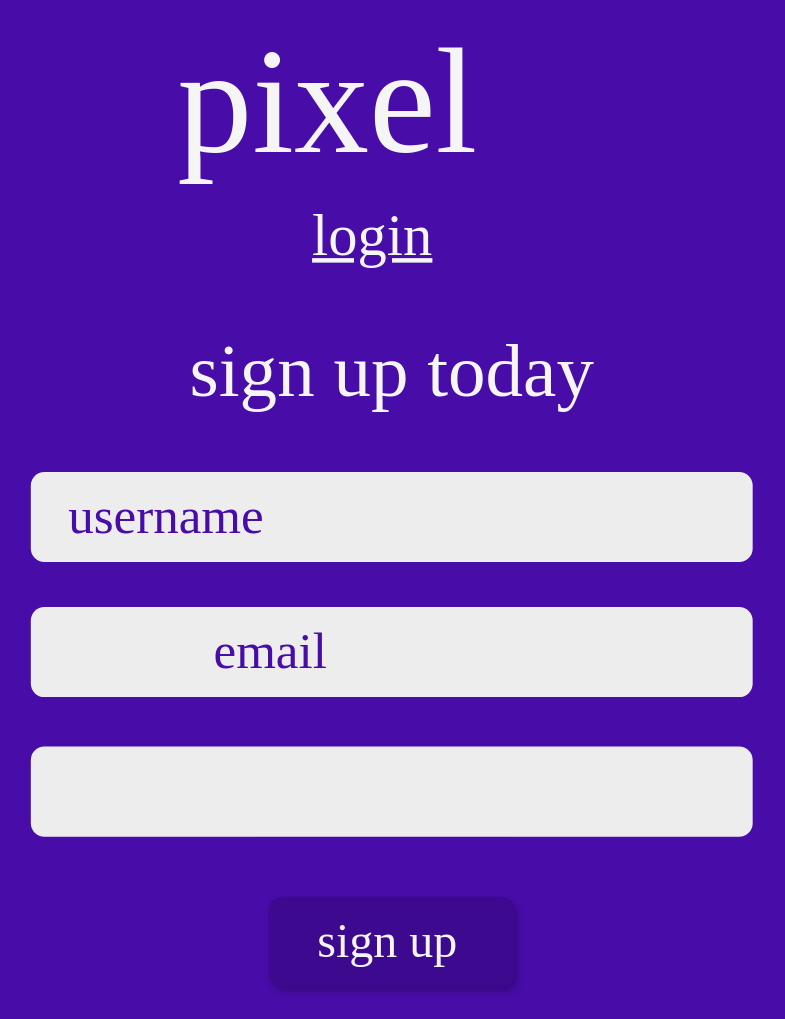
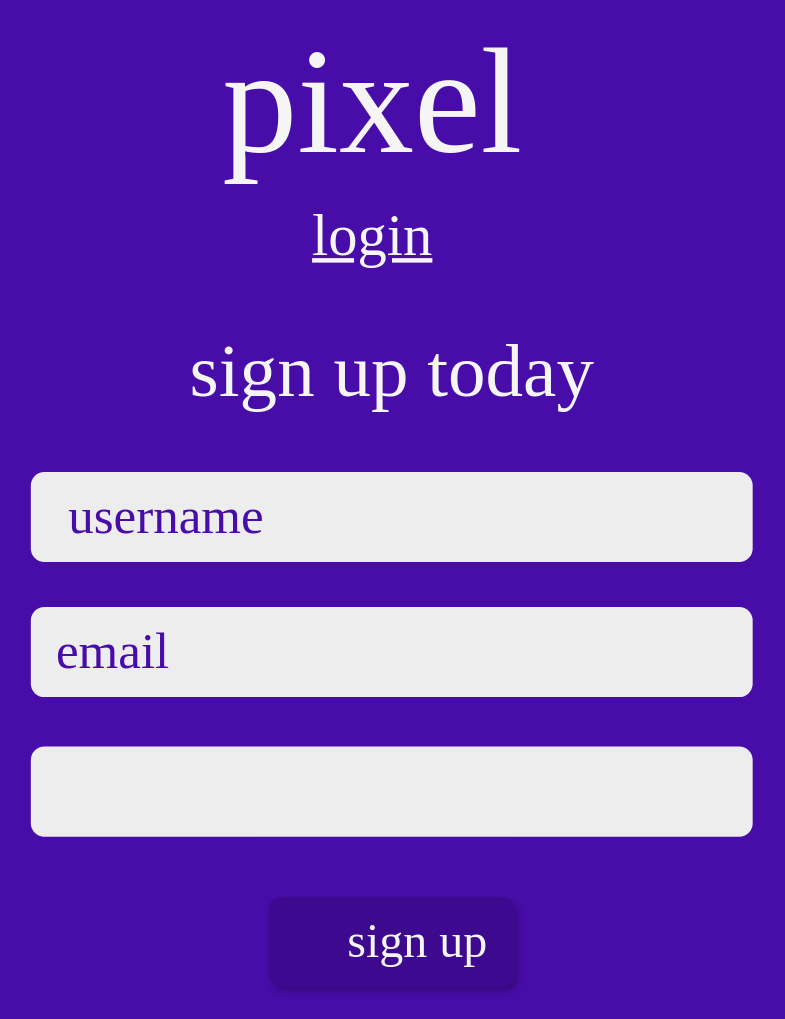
- <mxCell id="2" value="&lt;font face=&quot;Tahoma&quot; style=&quot;font-size: 100px;&quot; color=&quot;#f5f5f5&quot;&gt;pixel&lt;/font&gt;" style="text;html=1;align=center;verticalAlign=middle;whiteSpace=wrap;rounded=0;" parent="1" vertex="1"><mxGeometry x="67" y="20" width="302" height="94" as="geometry" /></mxCell>
+ <mxCell id="2" value="&lt;font face=&quot;Tahoma&quot; style=&quot;font-size: 100px;&quot; color=&quot;#f5f5f5&quot;&gt;pixel&lt;/font&gt;" style="text;html=1;align=center;verticalAlign=middle;whiteSpace=wrap;rounded=0;" parent="1" vertex="1"><mxGeometry x="97" y="20" width="302" height="94" as="geometry" /></mxCell>
- <mxCell id="7" value="&lt;font face=&quot;Tahoma&quot; style=&quot;font-size: 34px;&quot;&gt;email&lt;/font&gt;" style="text;html=1;align=center;verticalAlign=middle;whiteSpace=wrap;rounded=0;fontColor=#480ca8;" parent="1" vertex="1"><mxGeometry x="131" y="409" width="98" height="50" as="geometry" /></mxCell>
+ <mxCell id="7" value="&lt;font face=&quot;Tahoma&quot; style=&quot;font-size: 34px;&quot;&gt;email&lt;/font&gt;" style="text;html=1;align=center;verticalAlign=middle;whiteSpace=wrap;rounded=0;fontColor=#480ca8;" parent="1" vertex="1"><mxGeometry x="26" y="409" width="98" height="50" as="geometry" /></mxCell>
- <mxCell id="10" value="&lt;font face=&quot;Tahoma&quot; style=&quot;font-size: 32px;&quot; color=&quot;#f5f5f5&quot;&gt;sign up&lt;/font&gt;" style="text;html=1;align=center;verticalAlign=middle;whiteSpace=wrap;rounded=0;" parent="1" vertex="1"><mxGeometry x="197" y="602" width="122" height="50" as="geometry" /></mxCell>
+ <mxCell id="10" value="&lt;font face=&quot;Tahoma&quot; style=&quot;font-size: 32px;&quot; color=&quot;#f5f5f5&quot;&gt;sign up&lt;/font&gt;" style="text;html=1;align=center;verticalAlign=middle;whiteSpace=wrap;rounded=0;" parent="1" vertex="1"><mxGeometry x="217" y="602" width="122" height="50" as="geometry" /></mxCell>
